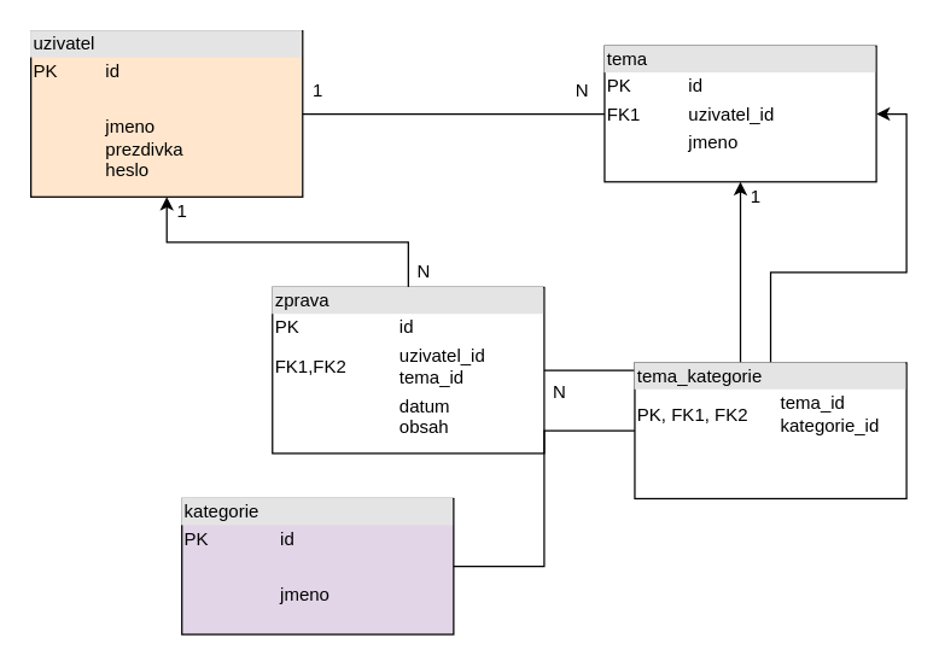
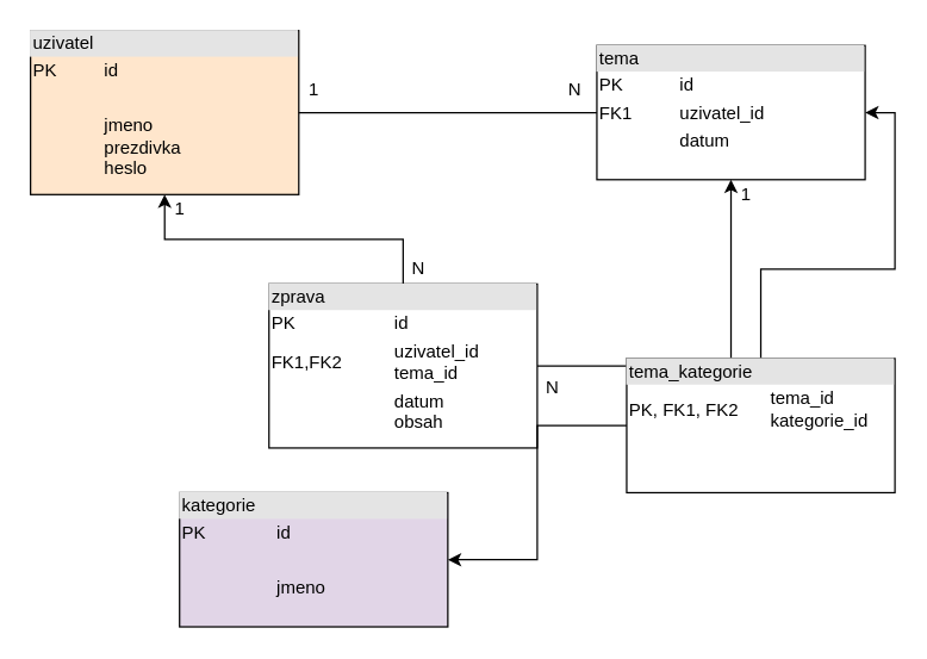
- <mxCell id="4" value="&lt;div style=&quot;box-sizing:border-box;width:100%;background:#e4e4e4;padding:2px;&quot;&gt;tema&lt;/div&gt;&lt;table style=&quot;width:100%;font-size:1em;&quot; cellpadding=&quot;2&quot; cellspacing=&quot;0&quot;&gt;&lt;tbody&gt;&lt;tr&gt;&lt;td&gt;PK&lt;/td&gt;&lt;td&gt;id&lt;/td&gt;&lt;/tr&gt;&lt;tr&gt;&lt;td&gt;FK1&lt;/td&gt;&lt;td&gt;uzivatel_id&lt;br&gt;&lt;/td&gt;&lt;/tr&gt;&lt;tr&gt;&lt;td&gt;&lt;/td&gt;&lt;td&gt;jmeno&lt;br&gt;&lt;br&gt;&lt;/td&gt;&lt;/tr&gt;&lt;/tbody&gt;&lt;/table&gt;" style="verticalAlign=top;align=left;overflow=fill;html=1;" vertex="1" parent="1"><mxGeometry x="400" y="30" width="180" height="90" as="geometry" /></mxCell>
+ <mxCell id="4" value="&lt;div style=&quot;box-sizing:border-box;width:100%;background:#e4e4e4;padding:2px;&quot;&gt;tema&lt;/div&gt;&lt;table style=&quot;width:100%;font-size:1em;&quot; cellpadding=&quot;2&quot; cellspacing=&quot;0&quot;&gt;&lt;tbody&gt;&lt;tr&gt;&lt;td&gt;PK&lt;/td&gt;&lt;td&gt;id&lt;/td&gt;&lt;/tr&gt;&lt;tr&gt;&lt;td&gt;FK1&lt;/td&gt;&lt;td&gt;uzivatel_id&lt;br&gt;&lt;/td&gt;&lt;/tr&gt;&lt;tr&gt;&lt;td&gt;&lt;/td&gt;&lt;td&gt;datum&lt;br&gt;&lt;br&gt;&lt;/td&gt;&lt;/tr&gt;&lt;/tbody&gt;&lt;/table&gt;" style="verticalAlign=top;align=left;overflow=fill;html=1;" vertex="1" parent="1"><mxGeometry x="400" y="30" width="180" height="90" as="geometry" /></mxCell>
- <mxCell id="16" style="edgeStyle=orthogonalEdgeStyle;rounded=0;orthogonalLoop=1;jettySize=auto;html=1;entryX=1;entryY=0.5;entryDx=0;entryDy=0;endArrow=none;" edge="1" parent="1" source="17" target="14"><mxGeometry relative="1" as="geometry" /></mxCell>
+ <mxCell id="16" style="edgeStyle=orthogonalEdgeStyle;rounded=0;orthogonalLoop=1;jettySize=auto;html=1;entryX=1;entryY=0.5;entryDx=0;entryDy=0;" edge="1" parent="1" source="17" target="14"><mxGeometry relative="1" as="geometry" /></mxCell>
